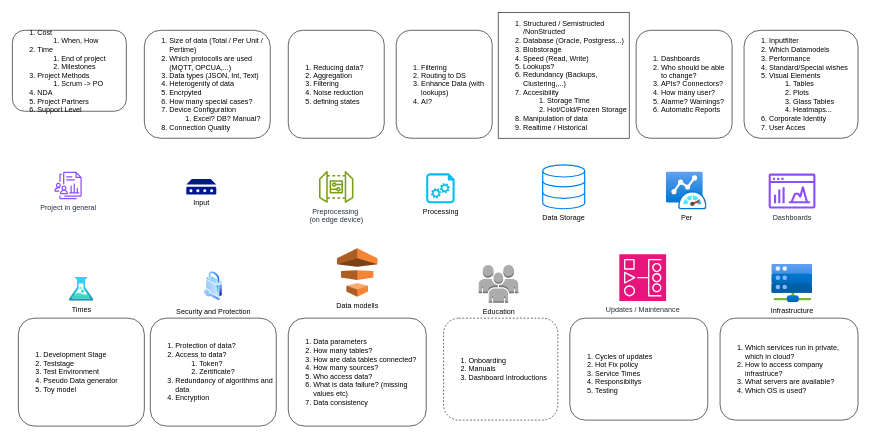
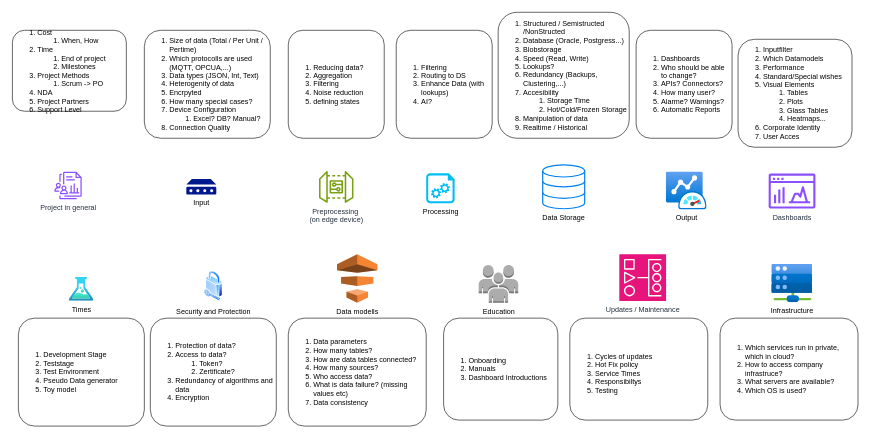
- <mxCell id="10" value="&lt;ol&gt;&lt;li&gt;Structured / Semistructed /NonStructed&lt;/li&gt;&lt;li&gt;Database (Oracle, Postgress...)&lt;/li&gt;&lt;li&gt;Blobstorage&lt;/li&gt;&lt;li&gt;Speed (Read, Write)&lt;/li&gt;&lt;li&gt;Lookups?&lt;/li&gt;&lt;li&gt;Redundancy (Backups, Clustering,...)&lt;/li&gt;&lt;li&gt;&lt;span style=&quot;background-color: initial;&quot;&gt;Accesibility&amp;nbsp;&lt;/span&gt;&lt;br&gt;&lt;/li&gt;&lt;ol&gt;&lt;li&gt;&lt;span style=&quot;background-color: initial;&quot;&gt;Storage Time&lt;/span&gt;&lt;/li&gt;&lt;li&gt;&lt;span style=&quot;background-color: initial;&quot;&gt;Hot/Cold/Frozen Storage&lt;/span&gt;&lt;/li&gt;&lt;/ol&gt;&lt;li&gt;&lt;span style=&quot;background-color: initial;&quot;&gt;Manipulation of data&lt;/span&gt;&lt;/li&gt;&lt;li&gt;&lt;span style=&quot;background-color: initial;&quot;&gt;Realtime / Historical&lt;/span&gt;&lt;/li&gt;&lt;/ol&gt;" style="whiteSpace=wrap;html=1;align=left;rounded=0;" parent="1" vertex="1"><mxGeometry x="830" y="20" width="218.5" height="210" as="geometry" /></mxCell>
+ <mxCell id="10" value="&lt;ol&gt;&lt;li&gt;Structured / Semistructed /NonStructed&lt;/li&gt;&lt;li&gt;Database (Oracle, Postgress...)&lt;/li&gt;&lt;li&gt;Blobstorage&lt;/li&gt;&lt;li&gt;Speed (Read, Write)&lt;/li&gt;&lt;li&gt;Lookups?&lt;/li&gt;&lt;li&gt;Redundancy (Backups, Clustering,...)&lt;/li&gt;&lt;li&gt;&lt;span style=&quot;background-color: initial;&quot;&gt;Accesibility&amp;nbsp;&lt;/span&gt;&lt;br&gt;&lt;/li&gt;&lt;ol&gt;&lt;li&gt;&lt;span style=&quot;background-color: initial;&quot;&gt;Storage Time&lt;/span&gt;&lt;/li&gt;&lt;li&gt;&lt;span style=&quot;background-color: initial;&quot;&gt;Hot/Cold/Frozen Storage&lt;/span&gt;&lt;/li&gt;&lt;/ol&gt;&lt;li&gt;&lt;span style=&quot;background-color: initial;&quot;&gt;Manipulation of data&lt;/span&gt;&lt;/li&gt;&lt;li&gt;&lt;span style=&quot;background-color: initial;&quot;&gt;Realtime / Historical&lt;/span&gt;&lt;/li&gt;&lt;/ol&gt;" style="rounded=1;whiteSpace=wrap;html=1;align=left;" parent="1" vertex="1"><mxGeometry x="830" y="20" width="218.5" height="210" as="geometry" /></mxCell>
- <mxCell id="15" value="&lt;ol&gt;&lt;li&gt;Inputfilter&lt;/li&gt;&lt;li&gt;Which Datamodels&lt;/li&gt;&lt;li&gt;Performance&lt;/li&gt;&lt;li&gt;Standard/Special wishes&lt;/li&gt;&lt;li&gt;Visual Elements&lt;/li&gt;&lt;ol&gt;&lt;li&gt;Tables&lt;/li&gt;&lt;li&gt;Plots&lt;/li&gt;&lt;li&gt;Glass Tables&lt;/li&gt;&lt;li&gt;Heatmaps...&lt;/li&gt;&lt;/ol&gt;&lt;li&gt;Corporate Identity&lt;/li&gt;&lt;li&gt;User Acces&lt;/li&gt;&lt;/ol&gt;" style="rounded=1;whiteSpace=wrap;html=1;align=left;" vertex="1" parent="1"><mxGeometry x="1240" y="50" width="190" height="180" as="geometry" /></mxCell>
+ <mxCell id="15" value="&lt;ol&gt;&lt;li&gt;Inputfilter&lt;/li&gt;&lt;li&gt;Which Datamodels&lt;/li&gt;&lt;li&gt;Performance&lt;/li&gt;&lt;li&gt;Standard/Special wishes&lt;/li&gt;&lt;li&gt;Visual Elements&lt;/li&gt;&lt;ol&gt;&lt;li&gt;Tables&lt;/li&gt;&lt;li&gt;Plots&lt;/li&gt;&lt;li&gt;Glass Tables&lt;/li&gt;&lt;li&gt;Heatmaps...&lt;/li&gt;&lt;/ol&gt;&lt;li&gt;Corporate Identity&lt;/li&gt;&lt;li&gt;User Acces&lt;/li&gt;&lt;/ol&gt;" style="rounded=1;whiteSpace=wrap;html=1;align=left;" vertex="1" parent="1"><mxGeometry x="1230" y="65" width="190" height="180" as="geometry" /></mxCell>
- <mxCell id="4" value="Per" style="image;aspect=fixed;html=1;points=[];align=center;fontSize=12;image=img/lib/azure2/other/Azure_Monitor_Dashboard.svg;" parent="1" vertex="1"><mxGeometry x="1110" y="286" width="68" height="63.2" as="geometry" /></mxCell>
+ <mxCell id="4" value="Output" style="image;aspect=fixed;html=1;points=[];align=center;fontSize=12;image=img/lib/azure2/other/Azure_Monitor_Dashboard.svg;" parent="1" vertex="1"><mxGeometry x="1110" y="286" width="68" height="63.2" as="geometry" /></mxCell>
- <mxCell id="17" value="Data modells" style="outlineConnect=0;dashed=0;verticalLabelPosition=bottom;verticalAlign=top;align=center;html=1;shape=mxgraph.aws3.data_pipeline;fillColor=#F58534;gradientColor=none;" vertex="1" parent="1"><mxGeometry x="561.25" y="413.5" width="67.5" height="81" as="geometry" /></mxCell>
+ <mxCell id="17" value="Data modells" style="outlineConnect=0;dashed=0;verticalLabelPosition=bottom;verticalAlign=top;align=center;html=1;shape=mxgraph.aws3.data_pipeline;fillColor=#F58534;gradientColor=none;" vertex="1" parent="1"><mxGeometry x="561.25" y="423.5" width="67.5" height="81" as="geometry" /></mxCell>
- <mxCell id="19" value="&lt;ol&gt;&lt;li&gt;Onboarding&lt;/li&gt;&lt;li&gt;Manuals&lt;/li&gt;&lt;li&gt;Dashboard Introductions&lt;/li&gt;&lt;/ol&gt;" style="rounded=1;whiteSpace=wrap;html=1;align=left;dashed=1;" vertex="1" parent="1"><mxGeometry x="739" y="530" width="190.5" height="170" as="geometry" /></mxCell>
+ <mxCell id="19" value="&lt;ol&gt;&lt;li&gt;Onboarding&lt;/li&gt;&lt;li&gt;Manuals&lt;/li&gt;&lt;li&gt;Dashboard Introductions&lt;/li&gt;&lt;/ol&gt;" style="rounded=1;whiteSpace=wrap;html=1;align=left;" vertex="1" parent="1"><mxGeometry x="739" y="530" width="190.5" height="170" as="geometry" /></mxCell>
